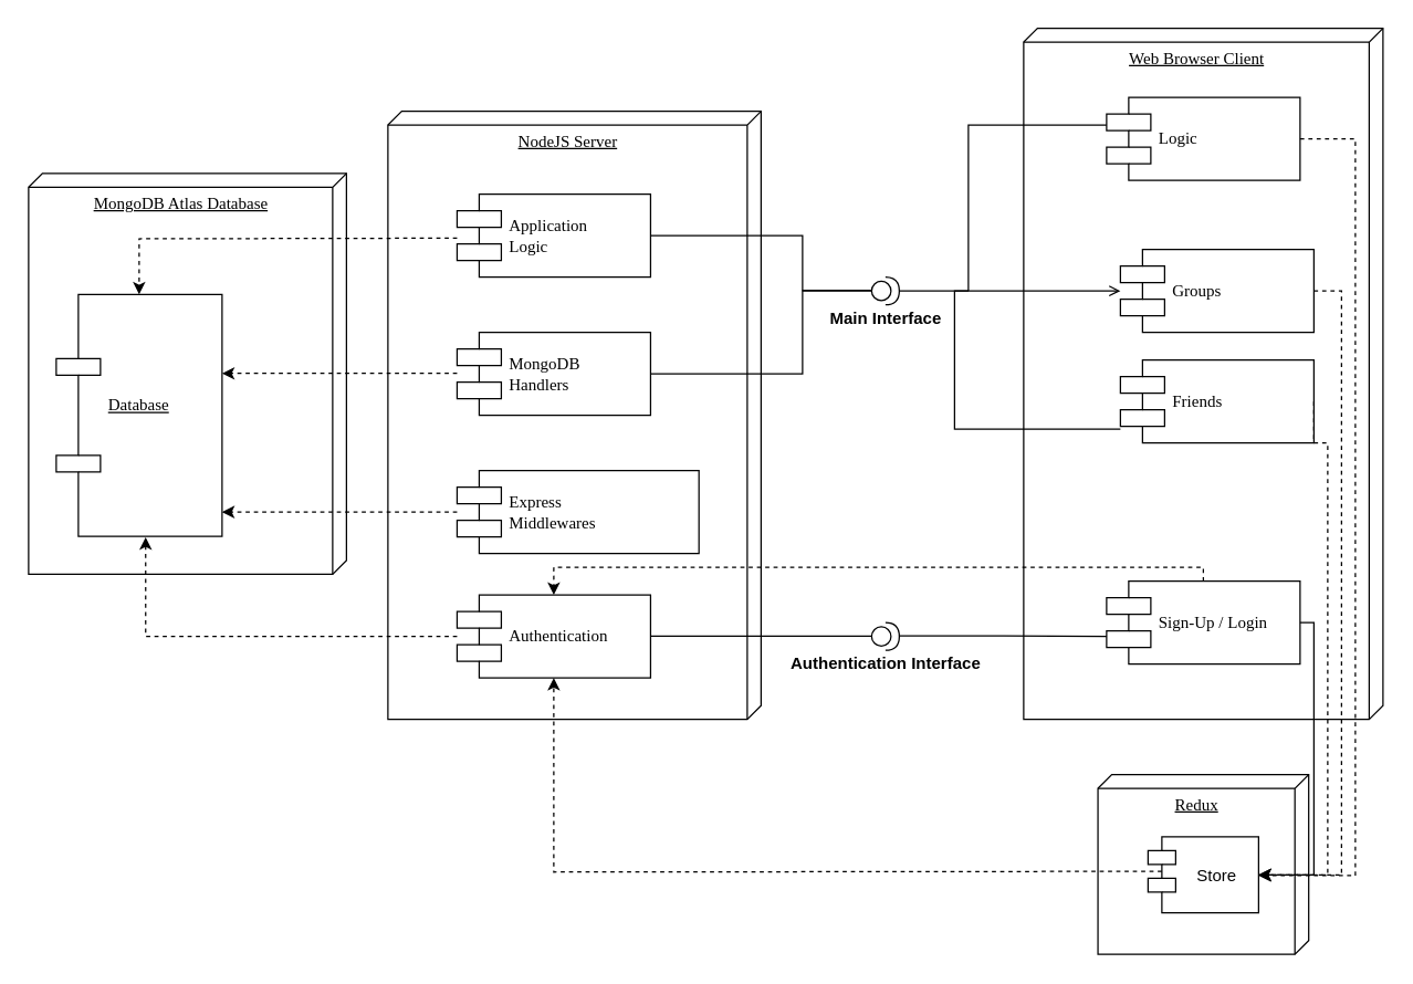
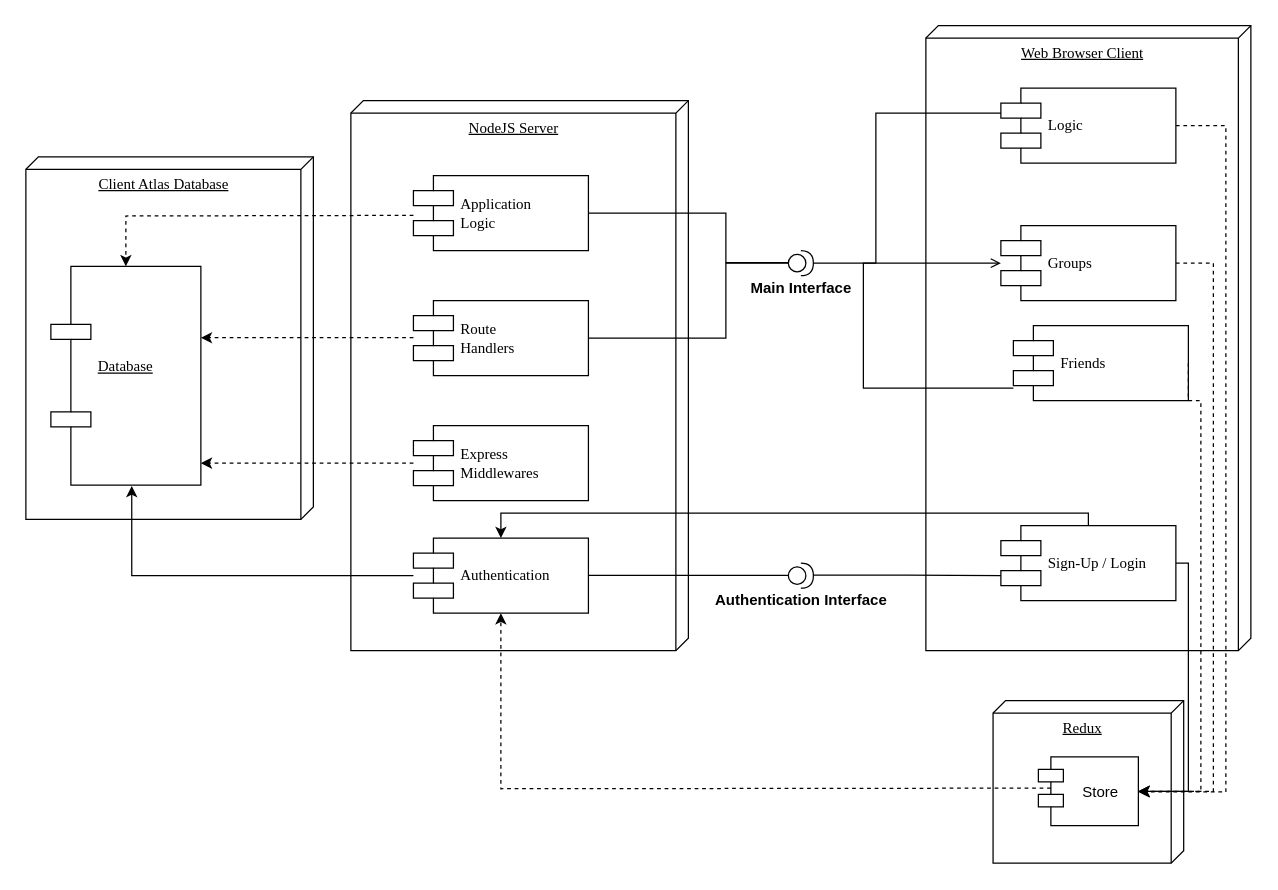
- <mxCell id="2" value="&lt;div&gt;&lt;span&gt;MongoDB Atlas Database&lt;/span&gt;&lt;/div&gt;" style="verticalAlign=top;align=center;spacingTop=8;spacingLeft=2;spacingRight=12;shape=cube;size=10;direction=south;fontStyle=4;html=1;rounded=0;shadow=0;comic=0;labelBackgroundColor=none;strokeWidth=1;fontFamily=Verdana;fontSize=12" vertex="1" parent="1"><mxGeometry x="20" y="125" width="230" height="290" as="geometry" /></mxCell>
+ <mxCell id="2" value="&lt;div&gt;&lt;span&gt;Client Atlas Database&lt;/span&gt;&lt;/div&gt;" style="verticalAlign=top;align=center;spacingTop=8;spacingLeft=2;spacingRight=12;shape=cube;size=10;direction=south;fontStyle=4;html=1;rounded=0;shadow=0;comic=0;labelBackgroundColor=none;strokeWidth=1;fontFamily=Verdana;fontSize=12" vertex="1" parent="1"><mxGeometry x="20" y="125" width="230" height="290" as="geometry" /></mxCell>
- <mxCell id="8" value="Groups" style="shape=component;align=left;spacingLeft=36;rounded=0;shadow=0;comic=0;labelBackgroundColor=none;strokeWidth=1;fontFamily=Verdana;fontSize=12;html=1;" vertex="1" parent="1"><mxGeometry x="810" y="180" width="140" height="60" as="geometry" /></mxCell>
+ <mxCell id="8" value="Groups" style="shape=component;align=left;spacingLeft=36;rounded=0;shadow=0;comic=0;labelBackgroundColor=none;strokeWidth=1;fontFamily=Verdana;fontSize=12;html=1;" vertex="1" parent="1"><mxGeometry x="800" y="180" width="140" height="60" as="geometry" /></mxCell>
- <mxCell id="12" value="MongoDB &lt;br&gt;Handlers" style="shape=component;align=left;spacingLeft=36;rounded=0;shadow=0;comic=0;labelBackgroundColor=none;strokeWidth=1;fontFamily=Verdana;fontSize=12;html=1;" vertex="1" parent="1"><mxGeometry x="330.04" y="240" width="140" height="60" as="geometry" /></mxCell>
+ <mxCell id="12" value="Route &lt;br&gt;Handlers" style="shape=component;align=left;spacingLeft=36;rounded=0;shadow=0;comic=0;labelBackgroundColor=none;strokeWidth=1;fontFamily=Verdana;fontSize=12;html=1;" vertex="1" parent="1"><mxGeometry x="330.04" y="240" width="140" height="60" as="geometry" /></mxCell>
- <mxCell id="11" value="Express&lt;br&gt;Middlewares" style="shape=component;align=left;spacingLeft=36;rounded=0;shadow=0;comic=0;labelBackgroundColor=none;strokeWidth=1;fontFamily=Verdana;fontSize=12;html=1;" vertex="1" parent="1"><mxGeometry x="330.04" y="340" width="175" height="60" as="geometry" /></mxCell>
+ <mxCell id="11" value="Express&lt;br&gt;Middlewares" style="shape=component;align=left;spacingLeft=36;rounded=0;shadow=0;comic=0;labelBackgroundColor=none;strokeWidth=1;fontFamily=Verdana;fontSize=12;html=1;" vertex="1" parent="1"><mxGeometry x="330.04" y="340" width="140" height="60" as="geometry" /></mxCell>
- <mxCell id="17" value="" style="endArrow=classic;html=1;rounded=0;edgeStyle=orthogonalEdgeStyle;dashed=1;exitX=0.5;exitY=0;exitDx=0;exitDy=0;entryX=0.5;entryY=0;entryDx=0;entryDy=0;" edge="1" parent="1" source="10" target="5"><mxGeometry width="50" height="50" relative="1" as="geometry"><mxPoint x="500" y="330" as="sourcePoint" /><mxPoint x="550" y="280" as="targetPoint" /></mxGeometry></mxCell>
+ <mxCell id="17" value="" style="endArrow=classic;html=1;rounded=0;edgeStyle=orthogonalEdgeStyle;dashed=0;exitX=0.5;exitY=0;exitDx=0;exitDy=0;entryX=0.5;entryY=0;entryDx=0;entryDy=0;" edge="1" parent="1" source="10" target="5"><mxGeometry width="50" height="50" relative="1" as="geometry"><mxPoint x="500" y="330" as="sourcePoint" /><mxPoint x="550" y="280" as="targetPoint" /></mxGeometry></mxCell>
- <mxCell id="18" value="" style="endArrow=classic;html=1;rounded=0;edgeStyle=orthogonalEdgeStyle;dashed=1;entryX=0.539;entryY=1.004;entryDx=0;entryDy=0;entryPerimeter=0;" edge="1" parent="1" source="5" target="3"><mxGeometry width="50" height="50" relative="1" as="geometry"><mxPoint x="520" y="550" as="sourcePoint" /><mxPoint x="50.04" y="560" as="targetPoint" /></mxGeometry></mxCell>
+ <mxCell id="18" value="" style="endArrow=classic;html=1;rounded=0;edgeStyle=orthogonalEdgeStyle;dashed=0;entryX=0.539;entryY=1.004;entryDx=0;entryDy=0;entryPerimeter=0;" edge="1" parent="1" source="5" target="3"><mxGeometry width="50" height="50" relative="1" as="geometry"><mxPoint x="520" y="550" as="sourcePoint" /><mxPoint x="50.04" y="560" as="targetPoint" /></mxGeometry></mxCell>
